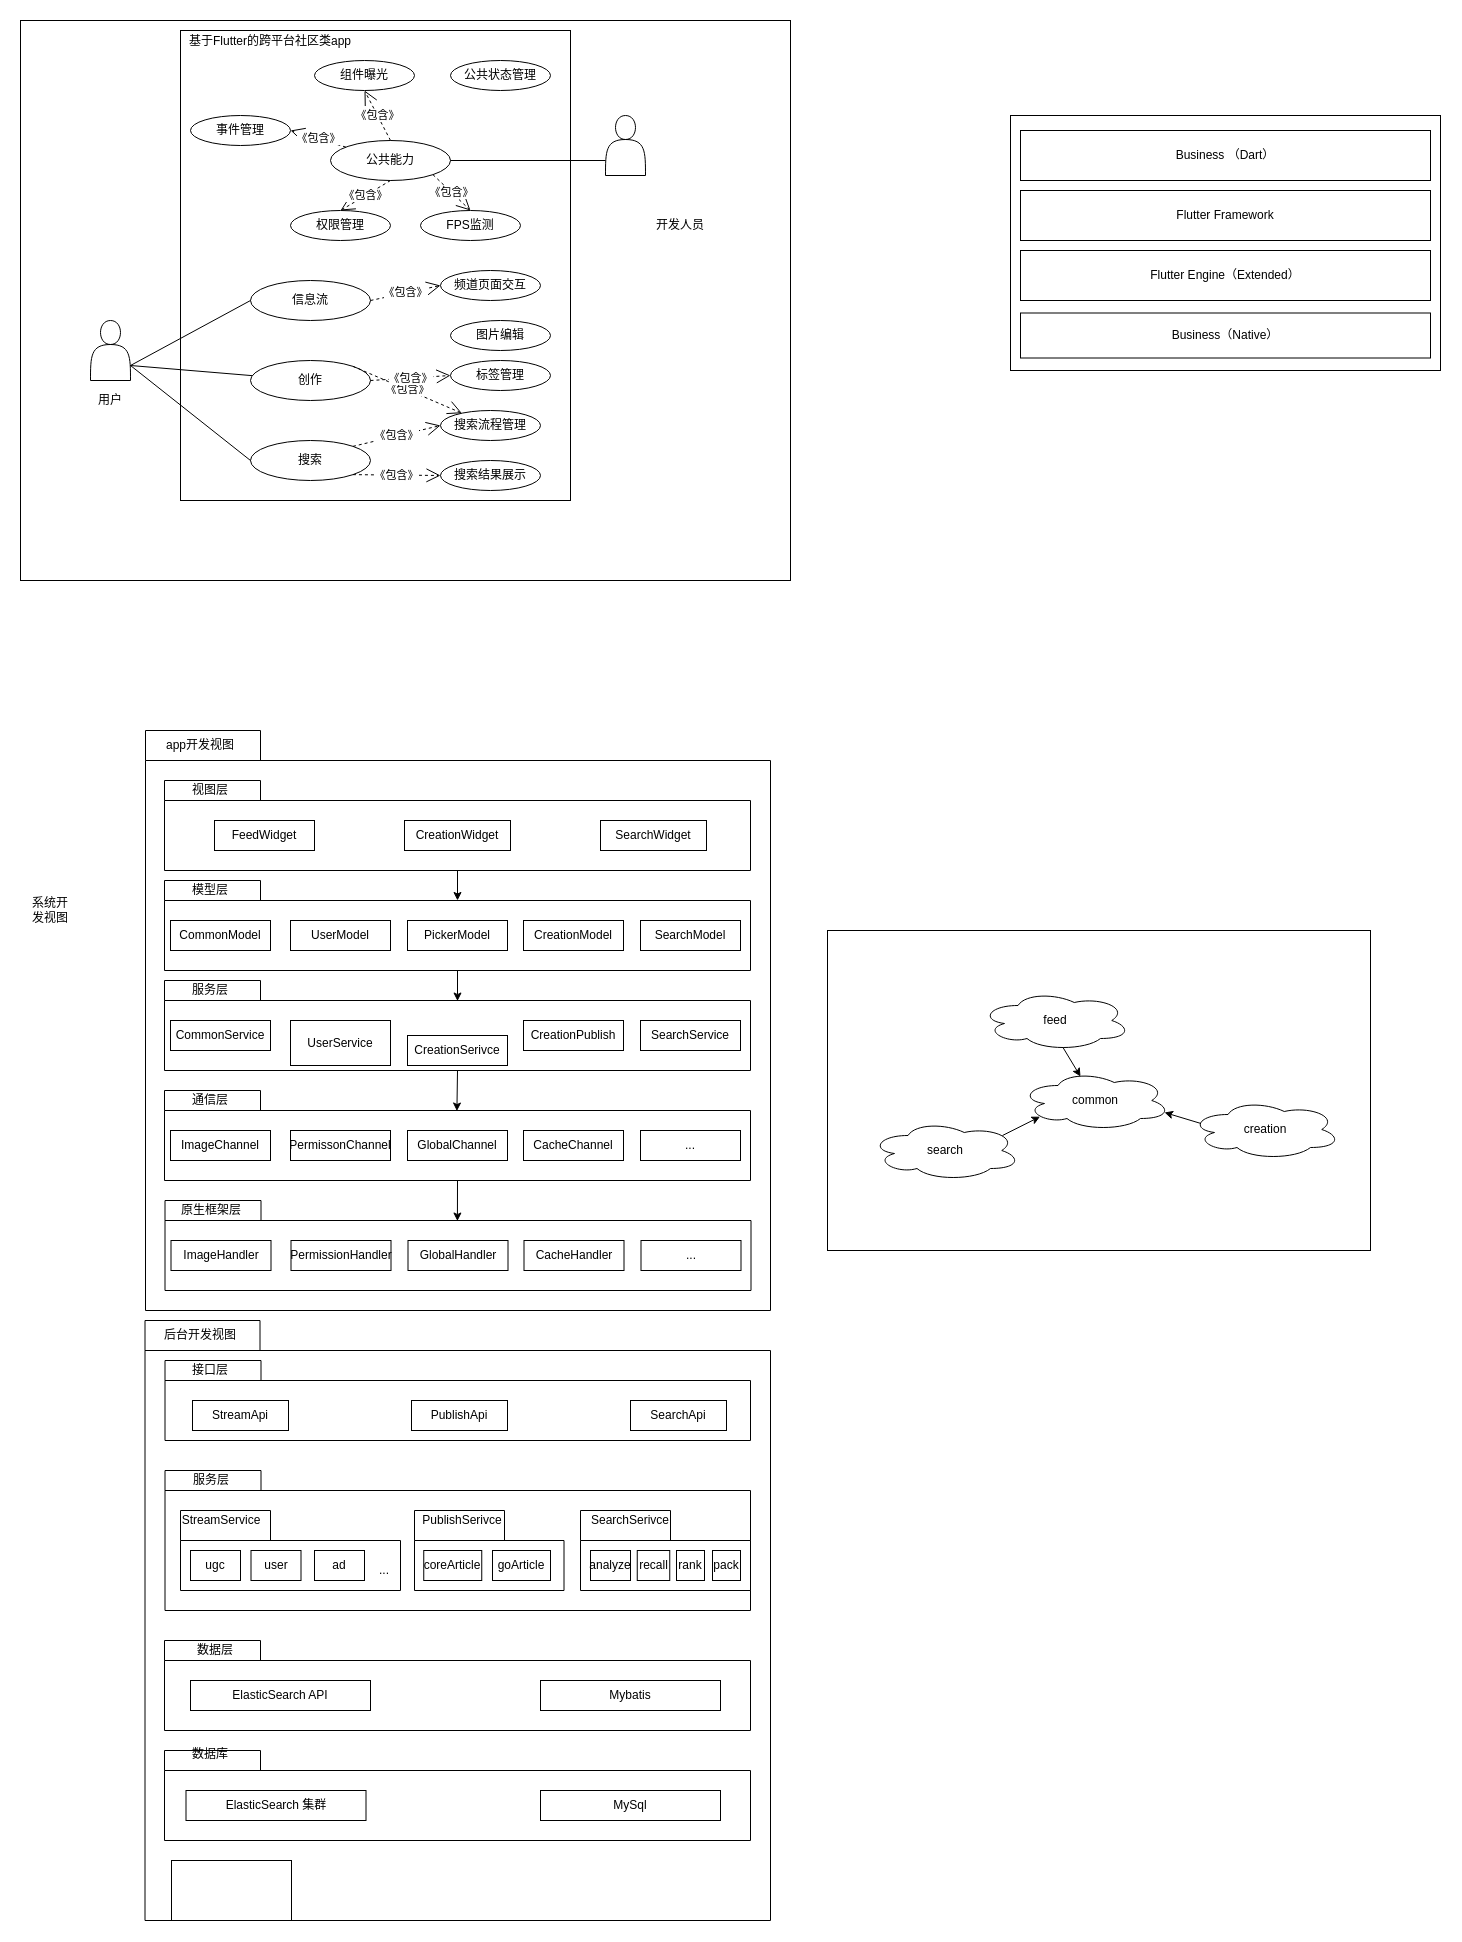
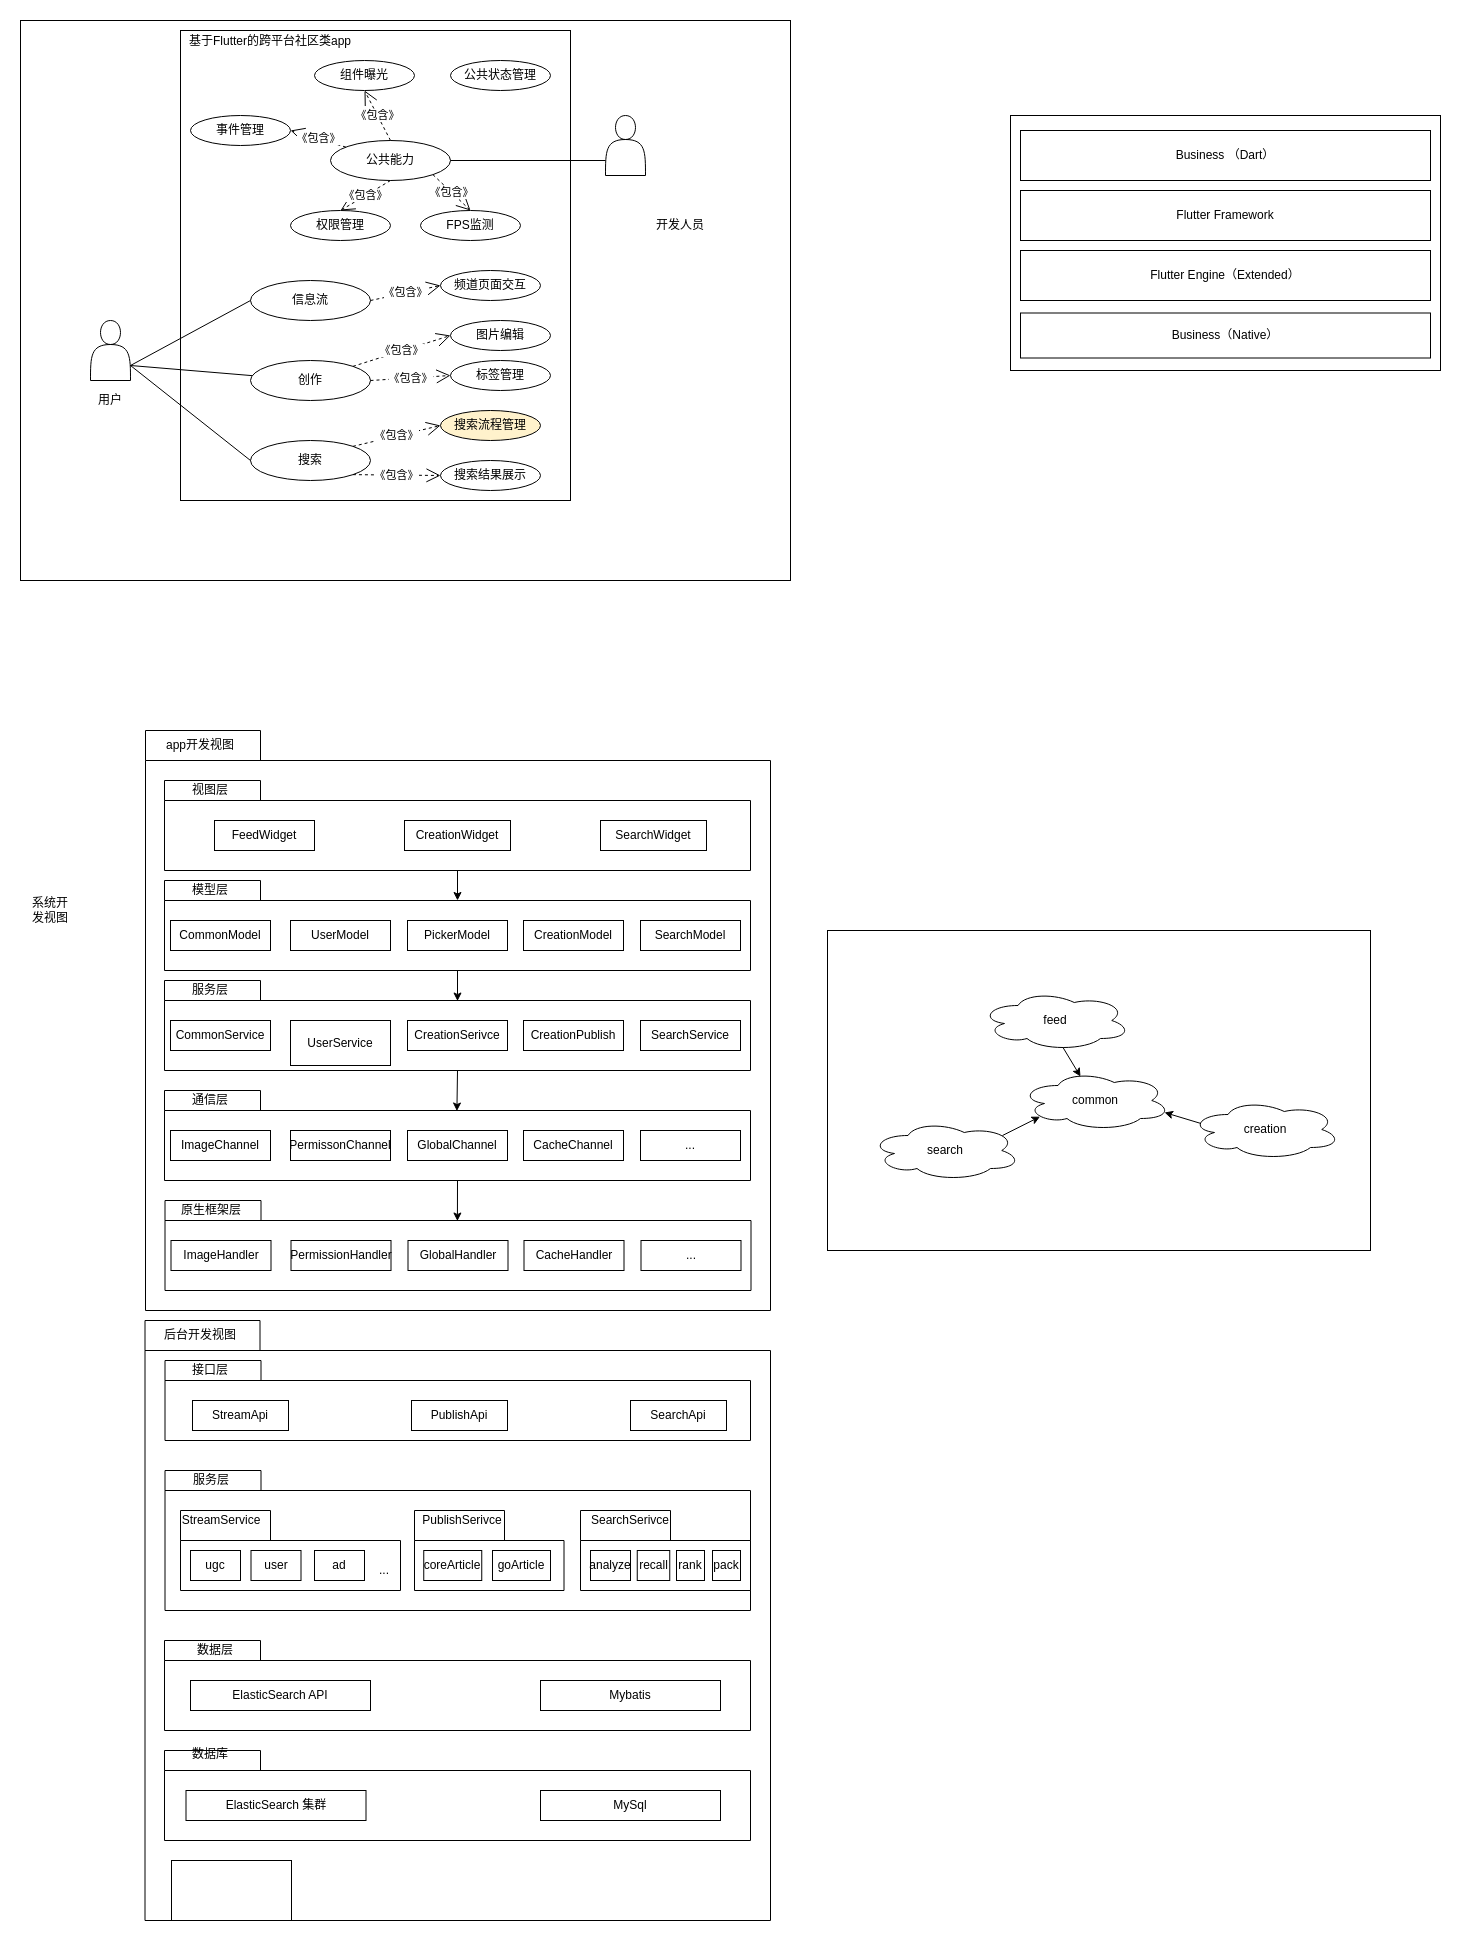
- <mxCell id="29" value="《包含》" style="endArrow=open;endSize=12;dashed=1;html=1;exitX=1;exitY=0;exitDx=0;exitDy=0;" edge="1" parent="1" source="7" target="28"><mxGeometry width="160" relative="1" as="geometry"><mxPoint x="549.996" y="230.858" as="sourcePoint" /><mxPoint x="617.57" y="175" as="targetPoint" /></mxGeometry></mxCell>
+ <mxCell id="29" value="《包含》" style="endArrow=open;endSize=12;dashed=1;html=1;exitX=1;exitY=0;exitDx=0;exitDy=0;entryX=0;entryY=0.5;entryDx=0;entryDy=0;" edge="1" parent="1" source="7" target="25"><mxGeometry width="160" relative="1" as="geometry"><mxPoint x="549.996" y="230.858" as="sourcePoint" /><mxPoint x="617.57" y="175" as="targetPoint" /></mxGeometry></mxCell>
- <mxCell id="28" value="搜索流程管理" style="ellipse;whiteSpace=wrap;html=1;" vertex="1" parent="1"><mxGeometry x="440" y="410" width="100" height="30" as="geometry" /></mxCell>
+ <mxCell id="28" value="搜索流程管理" style="ellipse;whiteSpace=wrap;html=1;fillColor=#fff2cc;" vertex="1" parent="1"><mxGeometry x="440" y="410" width="100" height="30" as="geometry" /></mxCell>
- <mxCell id="55" value="CreationSerivce" style="rounded=0;whiteSpace=wrap;html=1;" vertex="1" parent="1"><mxGeometry x="407" y="1035" width="100" height="30" as="geometry" /></mxCell>
+ <mxCell id="55" value="CreationSerivce" style="rounded=0;whiteSpace=wrap;html=1;" vertex="1" parent="1"><mxGeometry x="407" y="1020" width="100" height="30" as="geometry" /></mxCell>
